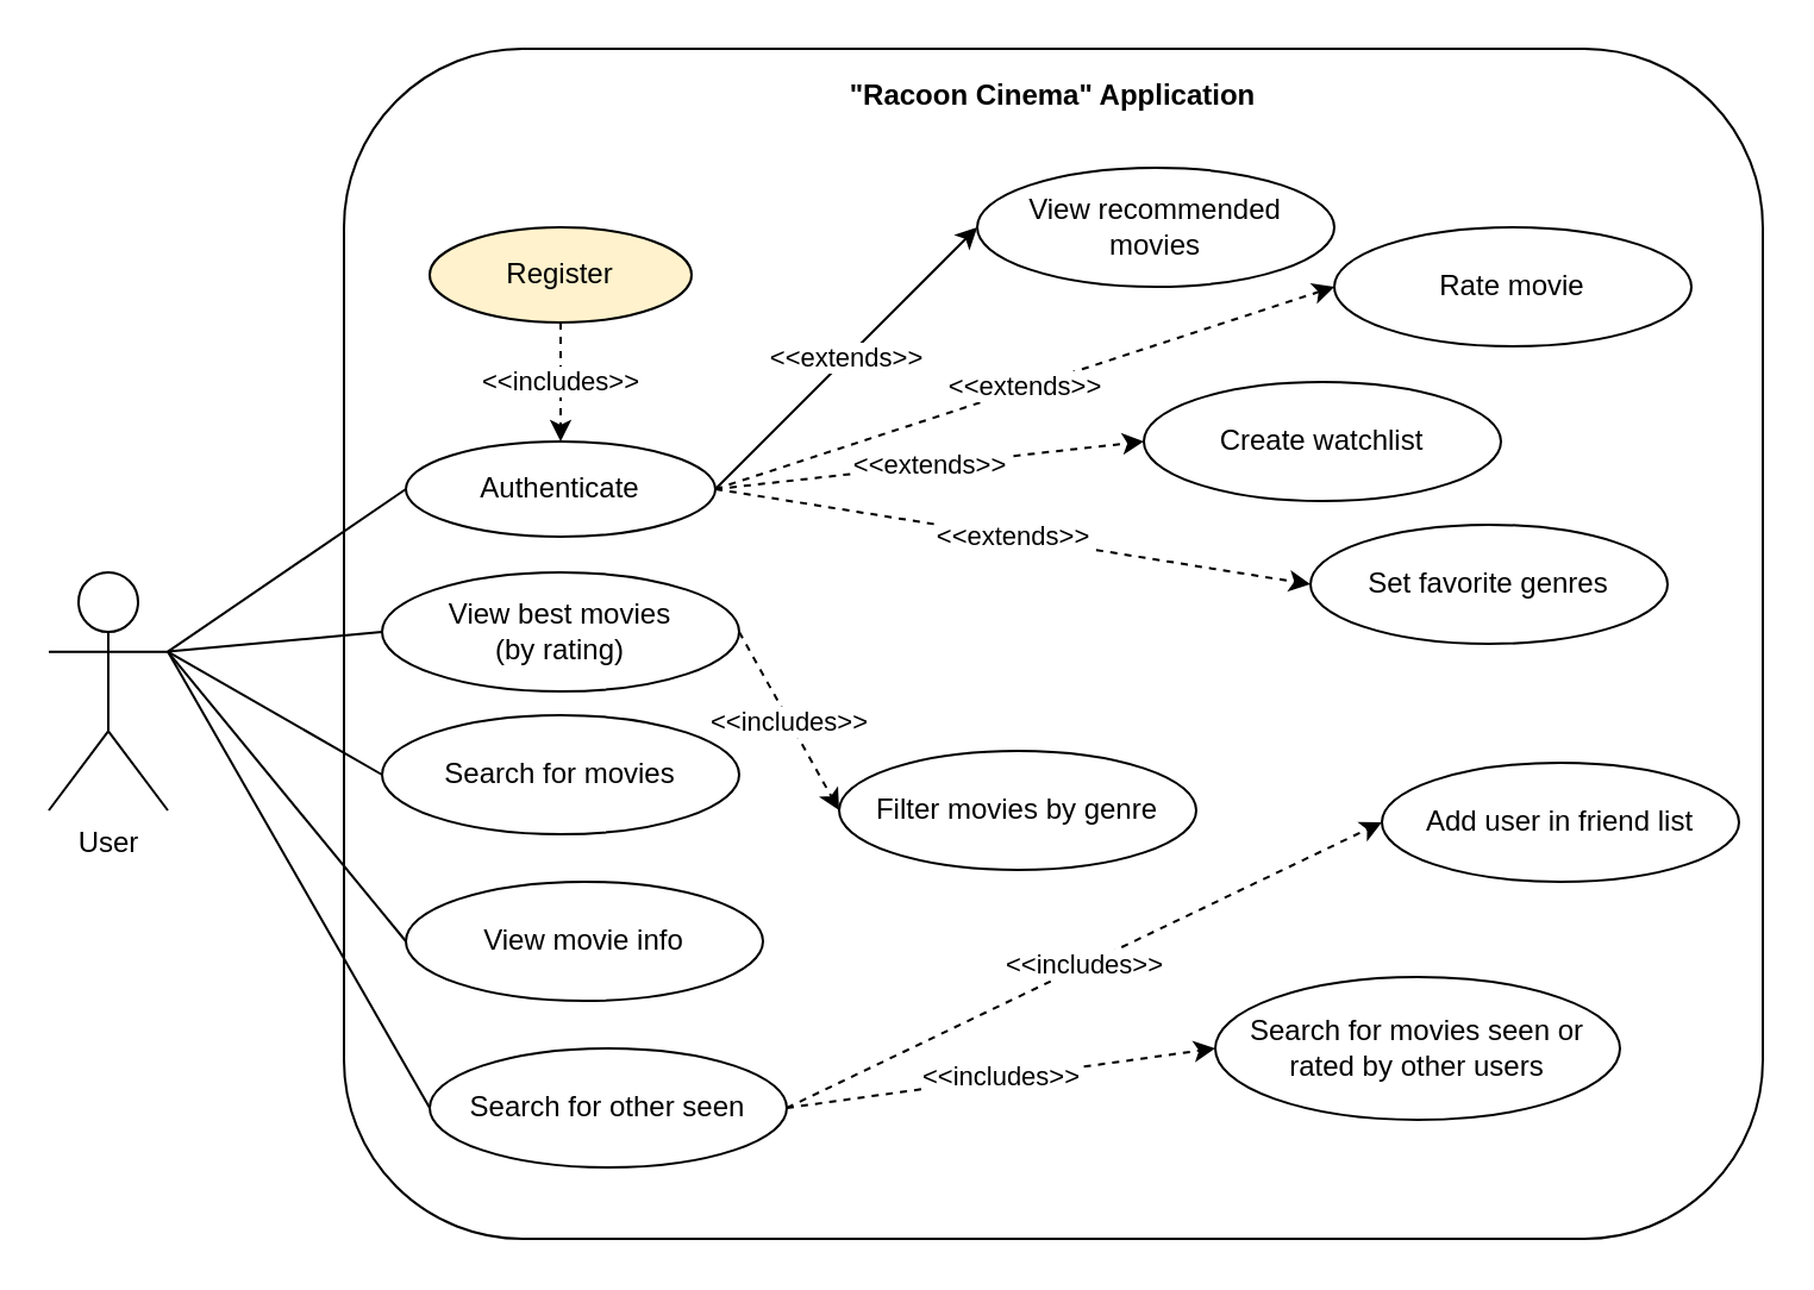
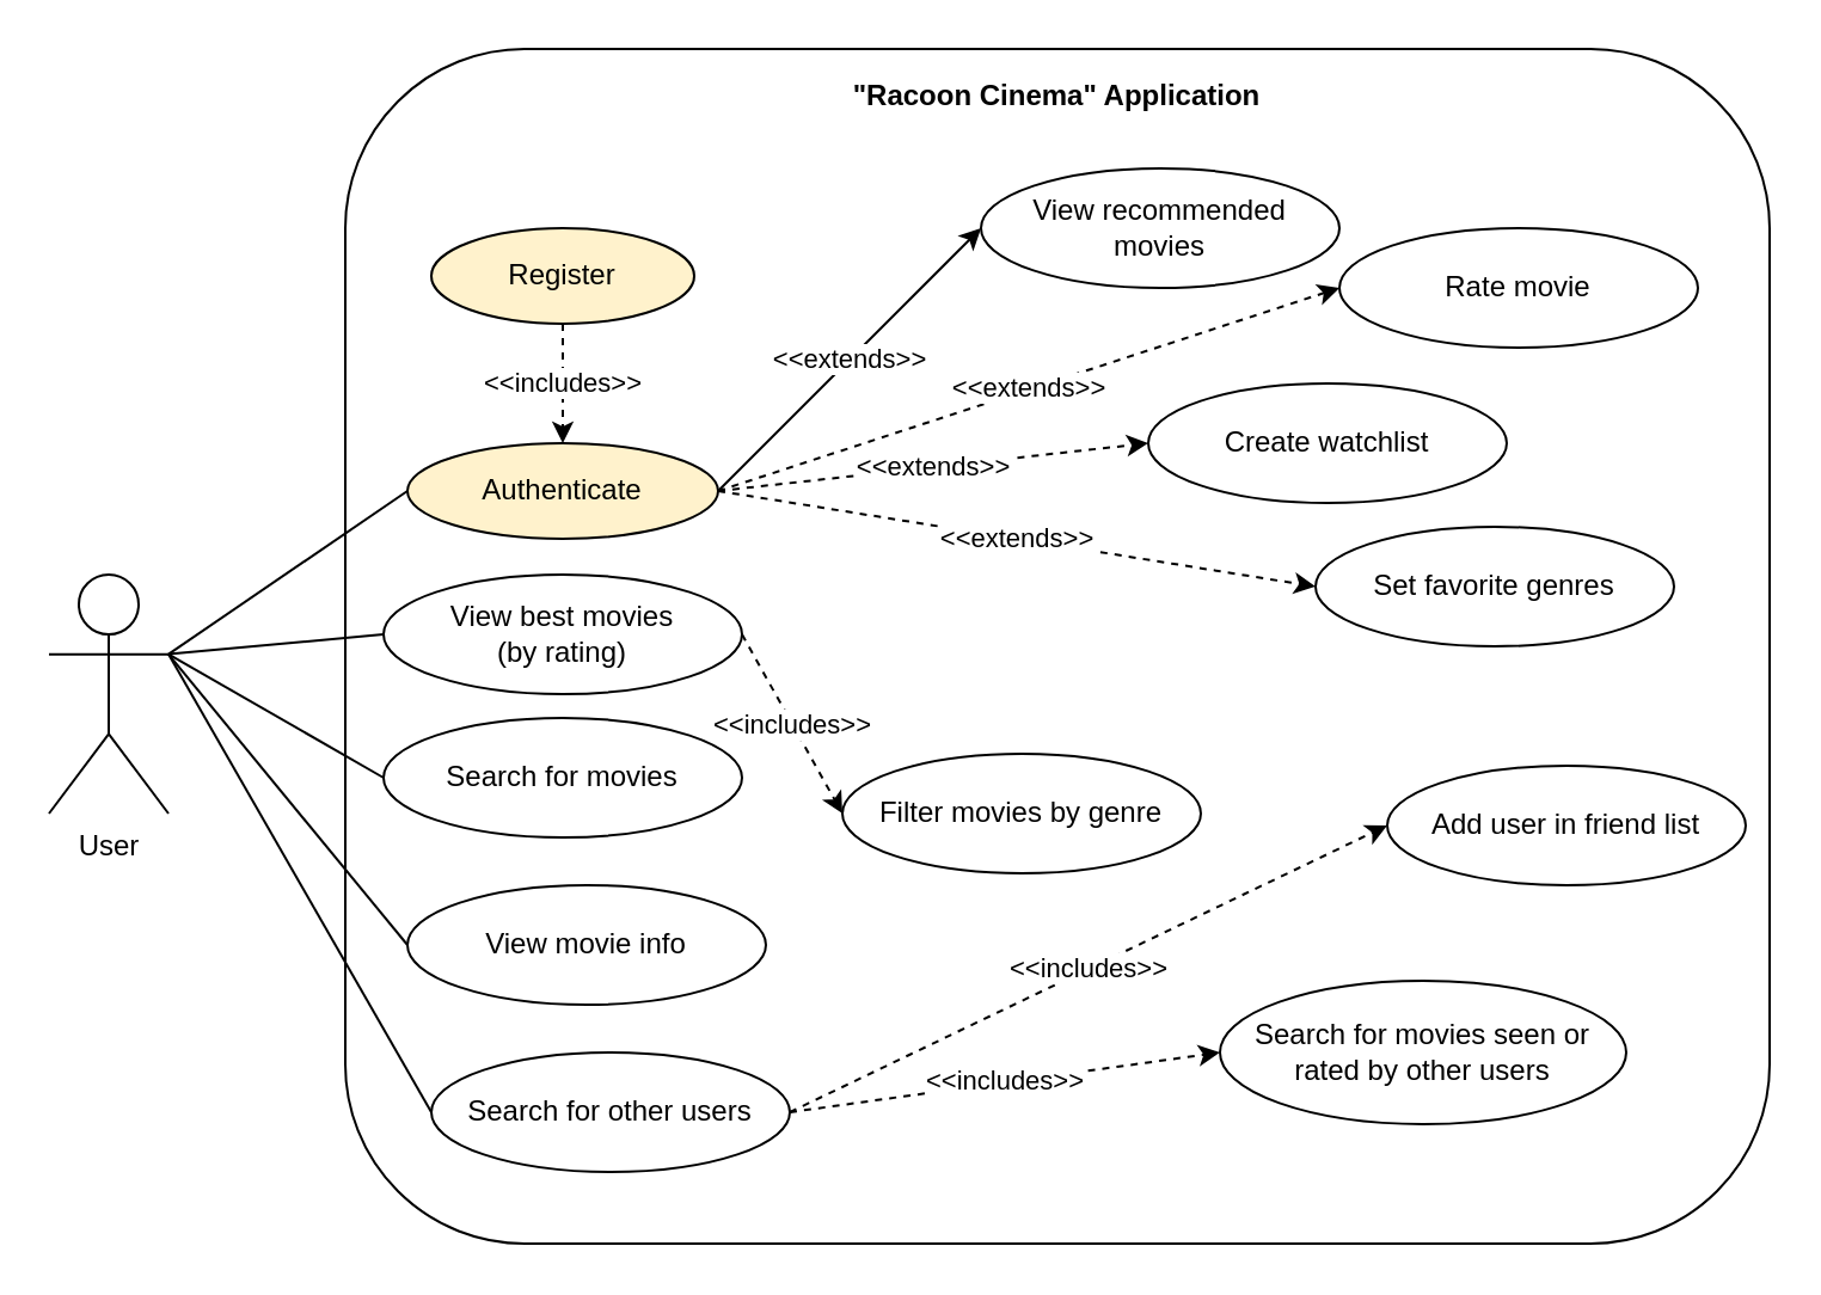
- <mxCell id="10" value="Authenticate" style="ellipse;whiteSpace=wrap;html=1;" vertex="1" parent="1"><mxGeometry x="170" y="185" width="130" height="40" as="geometry" /></mxCell>
+ <mxCell id="10" value="Authenticate" style="ellipse;whiteSpace=wrap;html=1;fillColor=#fff2cc;" vertex="1" parent="1"><mxGeometry x="170" y="185" width="130" height="40" as="geometry" /></mxCell>
- <mxCell id="28" value="Search for other seen" style="ellipse;whiteSpace=wrap;html=1;" vertex="1" parent="1"><mxGeometry x="180" y="440" width="150" height="50" as="geometry" /></mxCell>
+ <mxCell id="28" value="Search for other users" style="ellipse;whiteSpace=wrap;html=1;" vertex="1" parent="1"><mxGeometry x="180" y="440" width="150" height="50" as="geometry" /></mxCell>
